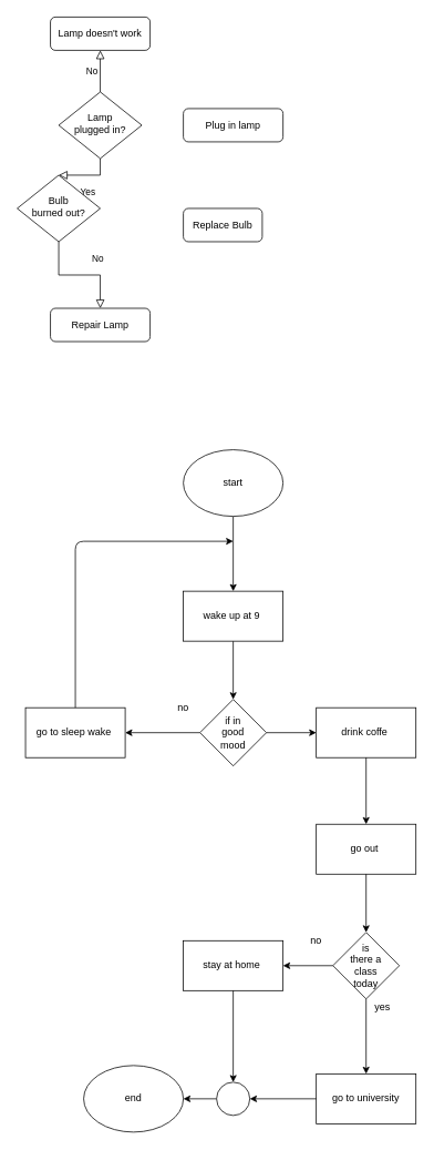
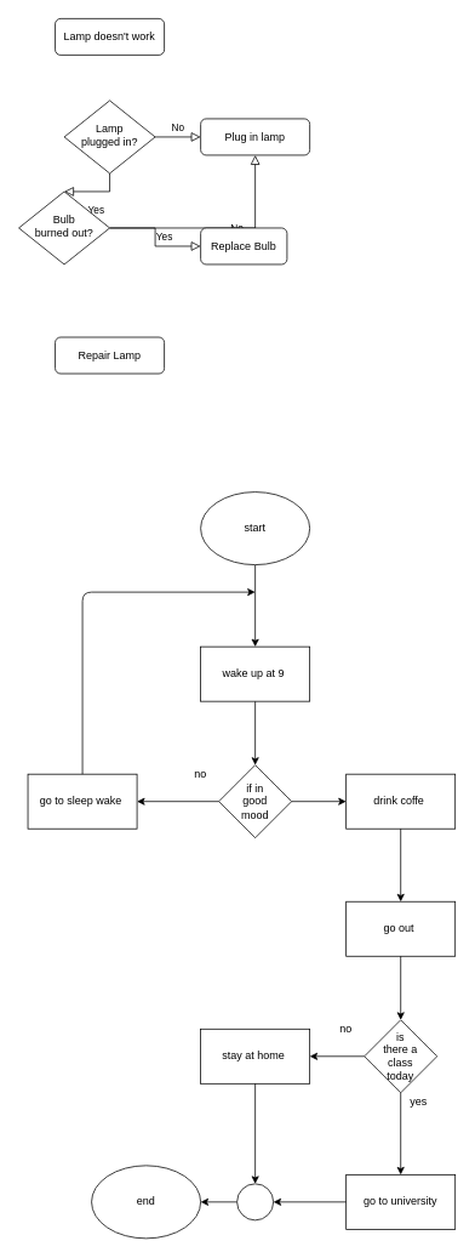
- <mxCell id="4" value="No" style="edgeStyle=orthogonalEdgeStyle;rounded=0;html=1;jettySize=auto;orthogonalLoop=1;fontSize=11;endArrow=block;endFill=0;endSize=8;strokeWidth=1;shadow=0;labelBackgroundColor=none;" parent="1" source="5" target="2" edge="1"><mxGeometry y="10" relative="1" as="geometry"><mxPoint as="offset" /></mxGeometry></mxCell>
+ <mxCell id="4" value="No" style="edgeStyle=orthogonalEdgeStyle;rounded=0;html=1;jettySize=auto;orthogonalLoop=1;fontSize=11;endArrow=block;endFill=0;endSize=8;strokeWidth=1;shadow=0;labelBackgroundColor=none;" parent="1" source="5" target="6" edge="1"><mxGeometry y="10" relative="1" as="geometry"><mxPoint as="offset" /></mxGeometry></mxCell>
+ <mxCell id="8" value="Yes" style="edgeStyle=orthogonalEdgeStyle;rounded=0;html=1;jettySize=auto;orthogonalLoop=1;fontSize=11;endArrow=block;endFill=0;endSize=8;strokeWidth=1;shadow=0;labelBackgroundColor=none;" parent="1" source="9" target="11" edge="1"><mxGeometry y="10" relative="1" as="geometry"><mxPoint as="offset" /></mxGeometry></mxCell>
- <mxCell id="7" value="No" style="rounded=0;html=1;jettySize=auto;orthogonalLoop=1;fontSize=11;endArrow=block;endFill=0;endSize=8;strokeWidth=1;shadow=0;labelBackgroundColor=none;edgeStyle=orthogonalEdgeStyle;" parent="1" source="9" target="10" edge="1"><mxGeometry x="0.333" y="20" relative="1" as="geometry"><mxPoint as="offset" /></mxGeometry></mxCell>
+ <mxCell id="7" value="No" style="rounded=0;html=1;jettySize=auto;orthogonalLoop=1;fontSize=11;endArrow=block;endFill=0;endSize=8;strokeWidth=1;shadow=0;labelBackgroundColor=none;edgeStyle=orthogonalEdgeStyle;" parent="1" source="9" target="6" edge="1"><mxGeometry x="0.333" y="20" relative="1" as="geometry"><mxPoint as="offset" /></mxGeometry></mxCell>
